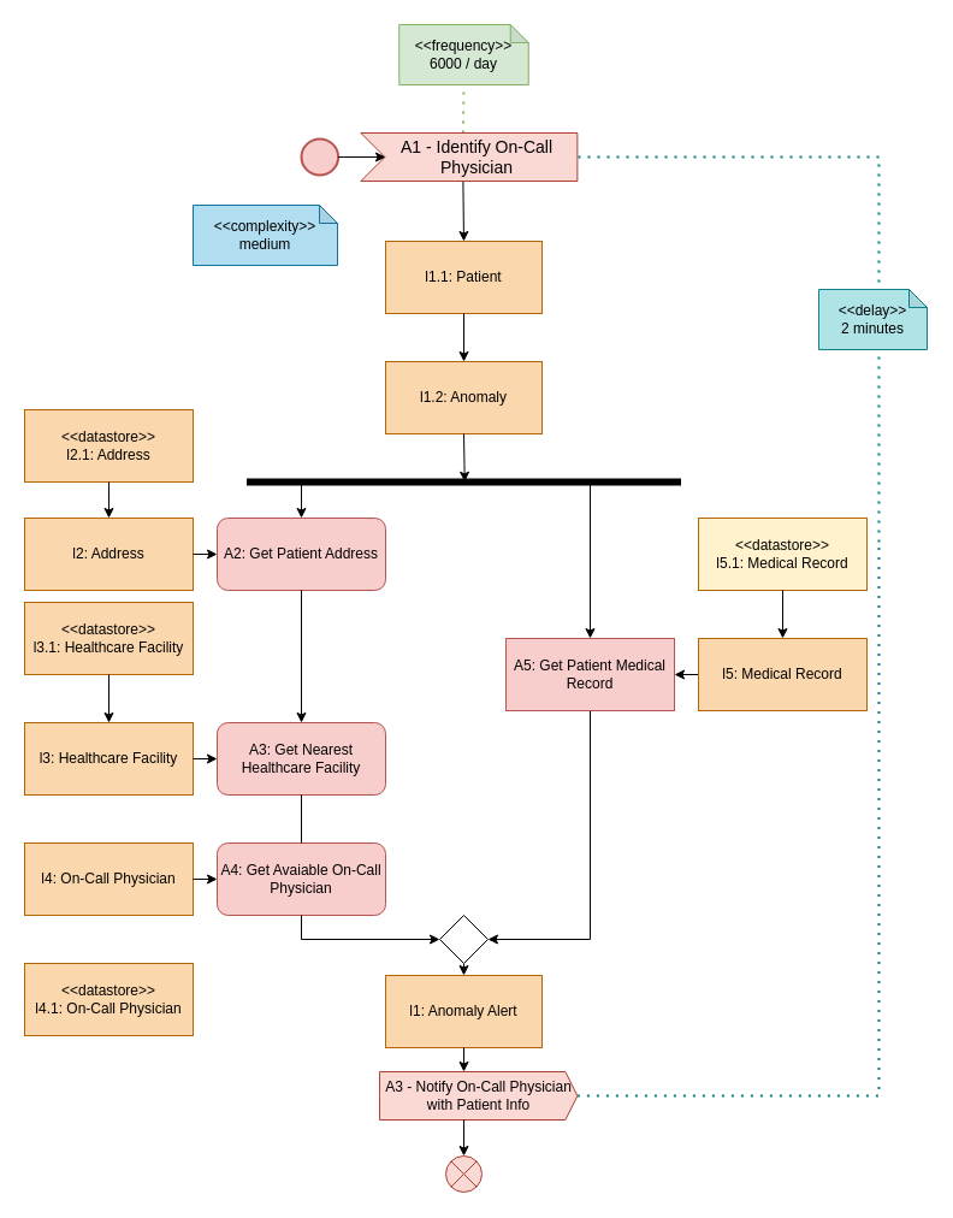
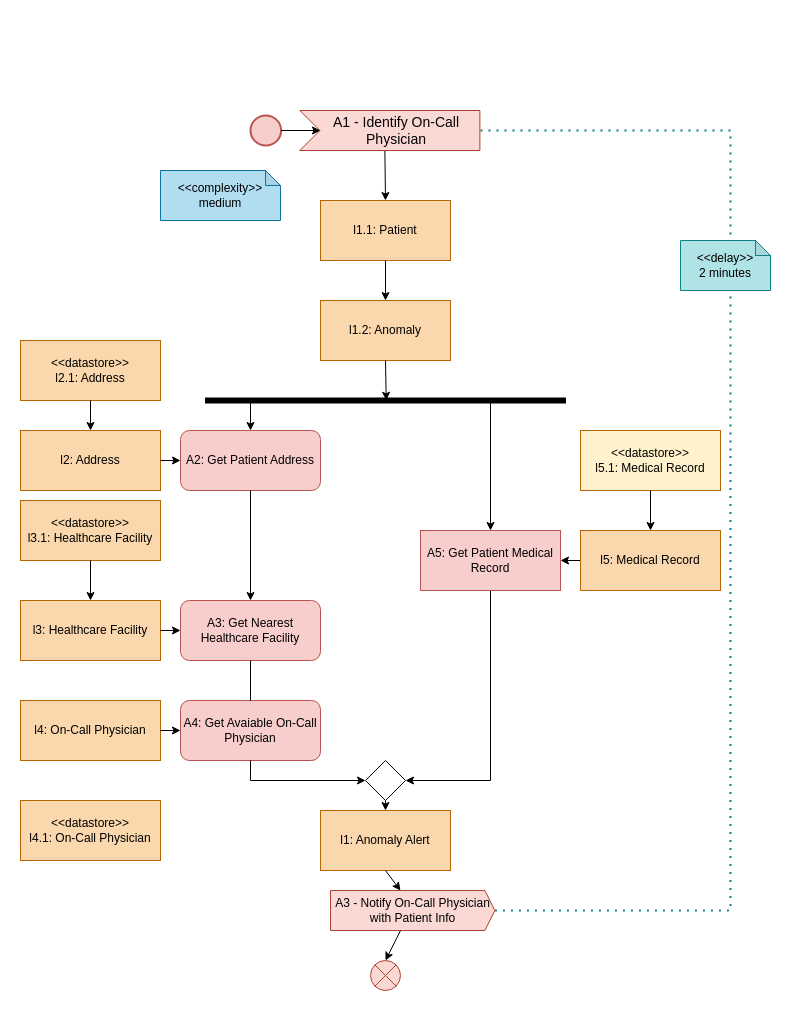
- <mxCell id="9" value="&amp;lt;&amp;lt;frequency&amp;gt;&amp;gt;&lt;br&gt;6000 / day" style="shape=note;whiteSpace=wrap;html=1;backgroundOutline=1;darkOpacity=0.05;size=15;fillColor=#d5e8d4;strokeColor=#82b366;rounded=0;" parent="1" vertex="1"><mxGeometry x="331.25" y="20" width="107.5" height="50" as="geometry" /></mxCell>
- <mxCell id="10" value="" style="endArrow=none;dashed=1;html=1;dashPattern=1 3;strokeWidth=2;rounded=0;entryX=0.5;entryY=1;entryDx=0;entryDy=0;entryPerimeter=0;exitX=0;exitY=0;exitDx=85;exitDy=0;exitPerimeter=0;fillColor=#d5e8d4;strokeColor=#82b366;" parent="1" source="12" target="9" edge="1"><mxGeometry width="50" height="50" relative="1" as="geometry"><mxPoint x="390" y="280" as="sourcePoint" /><mxPoint x="440" y="230" as="targetPoint" /><Array as="points"><mxPoint x="385" y="70" /></Array></mxGeometry></mxCell>
- <mxCell id="18" value="A3 - Notify On-Call Physician &lt;br&gt;with Patient Info" style="html=1;shadow=0;dashed=0;align=center;verticalAlign=middle;shape=mxgraph.arrows2.arrow;dy=0;dx=10;notch=0;fillColor=#fad9d5;strokeColor=#ae4132;rounded=0;" parent="1" vertex="1"><mxGeometry x="315" y="890" width="164.38" height="40" as="geometry" /></mxCell>
+ <mxCell id="18" value="A3 - Notify On-Call Physician &lt;br&gt;with Patient Info" style="html=1;shadow=0;dashed=0;align=center;verticalAlign=middle;shape=mxgraph.arrows2.arrow;dy=0;dx=10;notch=0;fillColor=#fad9d5;strokeColor=#ae4132;rounded=0;" parent="1" vertex="1"><mxGeometry x="330" y="890" width="164.38" height="40" as="geometry" /></mxCell>
